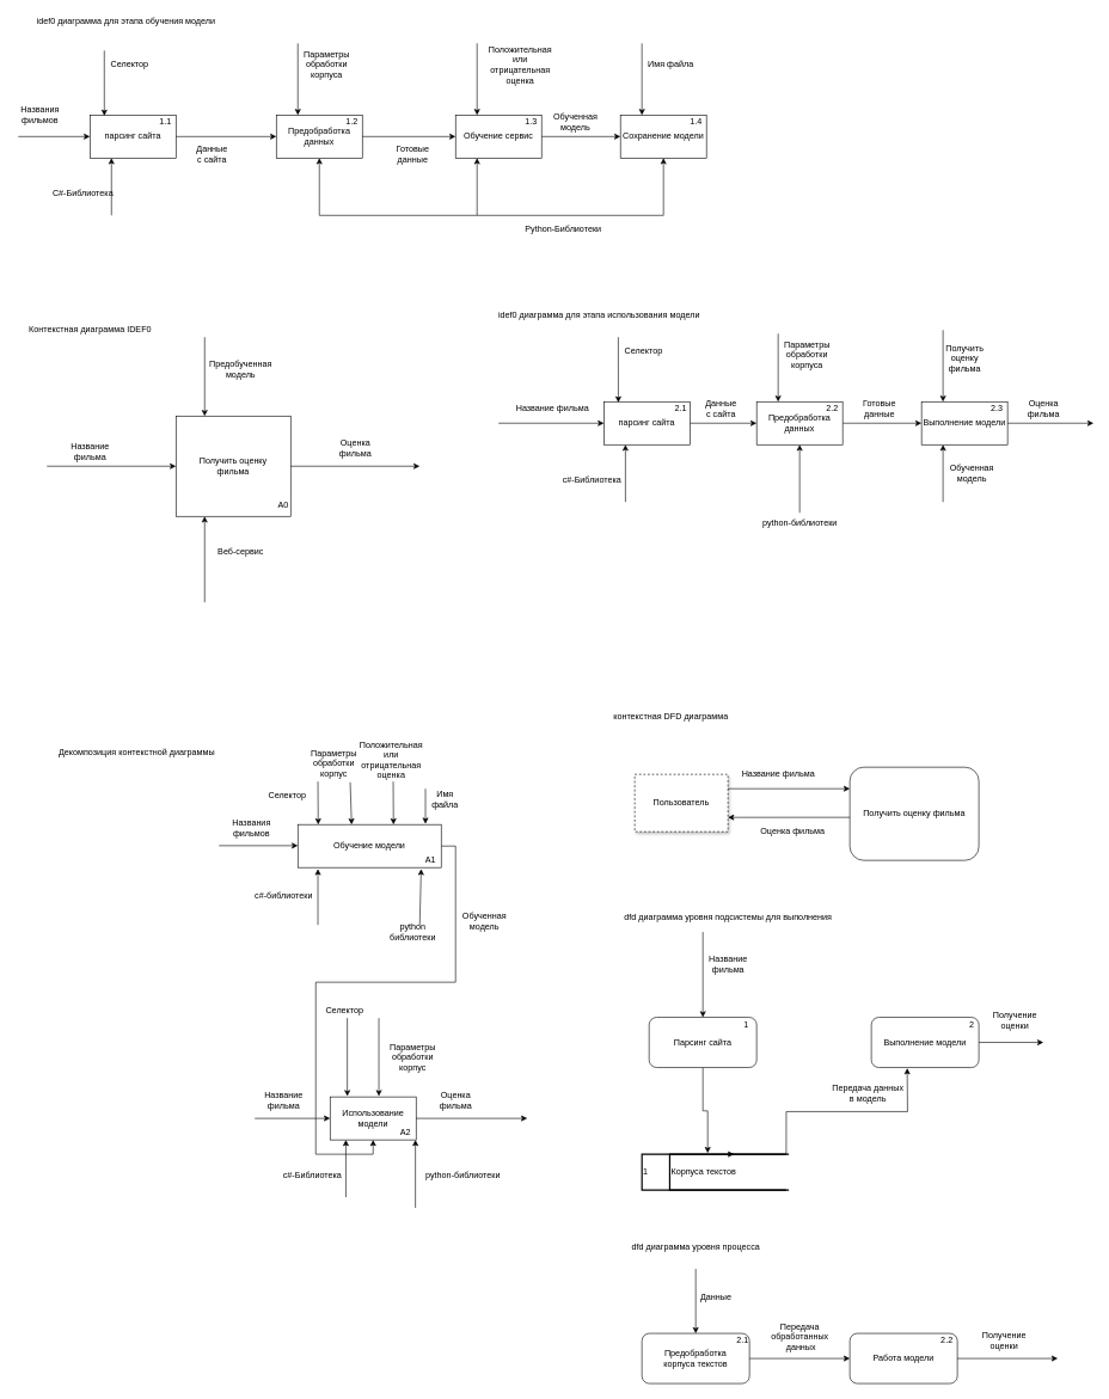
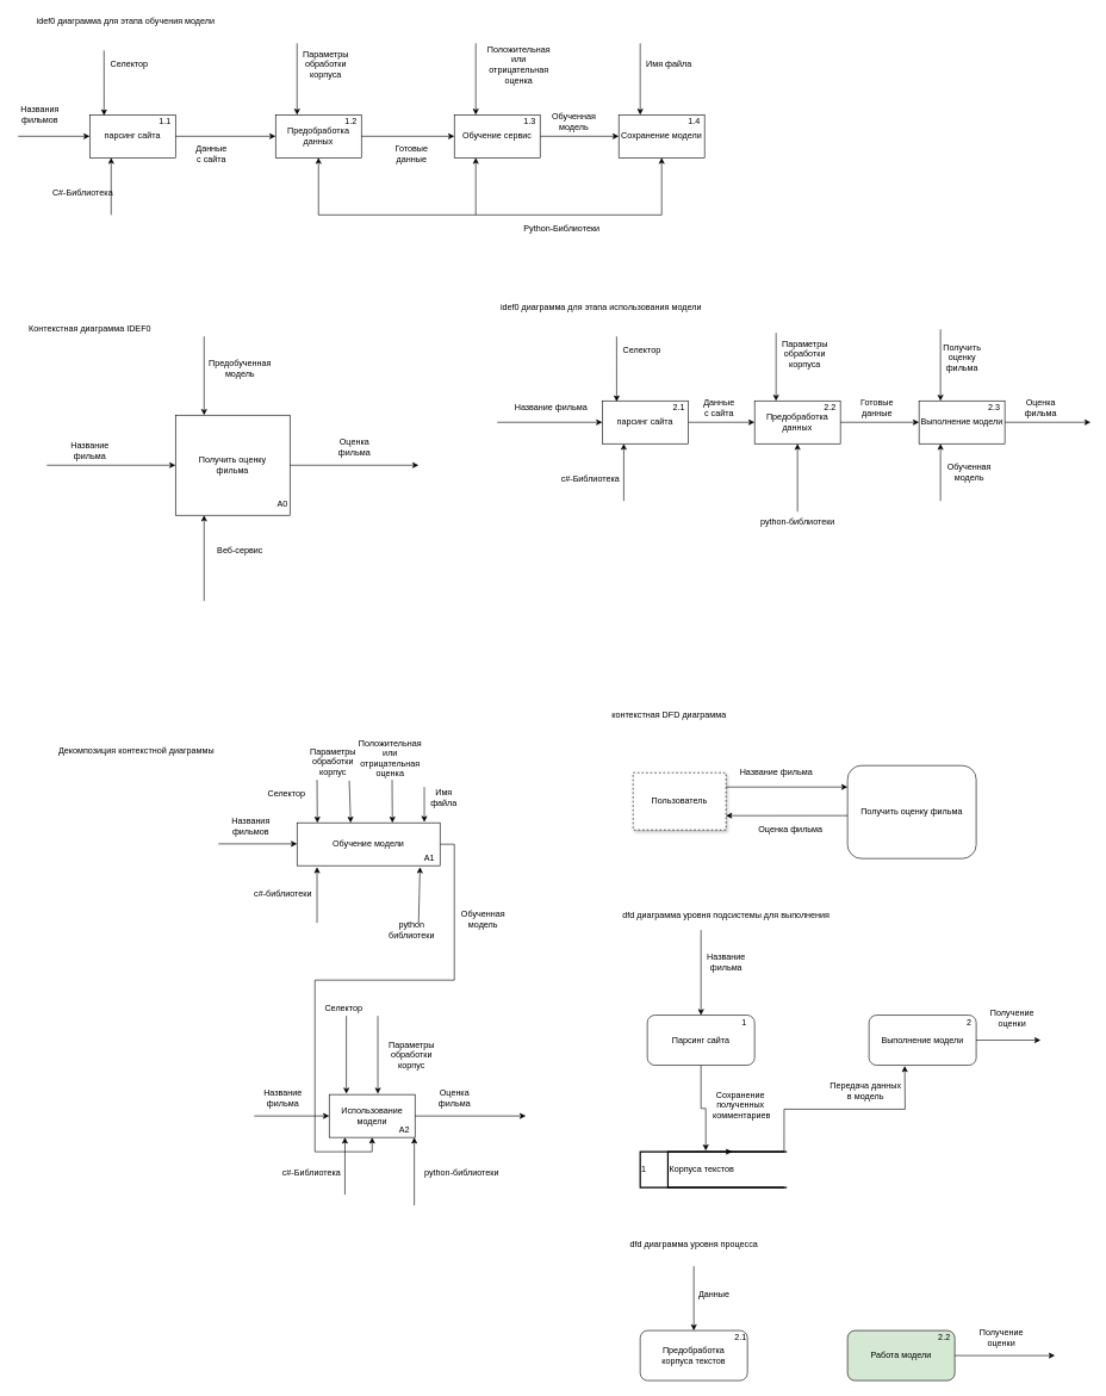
- <mxCell id="38" value="idef0 диаграмма для этапа использования модели" style="text;html=1;align=center;verticalAlign=middle;resizable=0;points=[];autosize=1;strokeColor=none;fillColor=none;" parent="1" vertex="1"><mxGeometry x="690" y="430" width="290" height="20" as="geometry" /></mxCell>
+ <mxCell id="38" value="idef0 диаграмма для этапа использования модели" style="text;html=1;align=center;verticalAlign=middle;resizable=0;points=[];autosize=1;strokeColor=none;fillColor=none;" parent="1" vertex="1"><mxGeometry x="695" y="420" width="290" height="20" as="geometry" /></mxCell>
+ <mxCell id="116" value="&lt;div&gt;Сохранение&lt;/div&gt;&lt;div&gt;полученных&lt;/div&gt;&lt;div&gt;&amp;nbsp;комментариев&lt;br&gt;&lt;/div&gt;" style="text;html=1;align=center;verticalAlign=middle;resizable=0;points=[];autosize=1;strokeColor=none;fillColor=none;" parent="1" vertex="1"><mxGeometry x="985" y="1520" width="100" height="50" as="geometry" /></mxCell>
- <mxCell id="131" value="&lt;div&gt;Передача &lt;br&gt;&lt;/div&gt;&lt;div&gt;обработанных&lt;/div&gt;&lt;div&gt;&amp;nbsp;данных&lt;br&gt;&lt;/div&gt;" style="text;html=1;align=center;verticalAlign=middle;resizable=0;points=[];autosize=1;strokeColor=none;fillColor=none;" parent="1" vertex="1"><mxGeometry x="1070" y="1840" width="90" height="50" as="geometry" /></mxCell>
- <mxCell id="130" value="" style="endArrow=classic;html=1;rounded=0;exitX=1;exitY=0.5;exitDx=0;exitDy=0;entryX=0;entryY=0.5;entryDx=0;entryDy=0;" parent="1" source="124" target="128" edge="1"><mxGeometry width="50" height="50" relative="1" as="geometry"><mxPoint x="1105" y="1660" as="sourcePoint" /><mxPoint x="1155" y="1610" as="targetPoint" /></mxGeometry></mxCell>
- <mxCell id="128" value="Работа модели" style="rounded=1;whiteSpace=wrap;html=1;" parent="1" vertex="1"><mxGeometry x="1185" y="1860" width="150" height="70" as="geometry" /></mxCell>
+ <mxCell id="128" value="Работа модели" style="rounded=1;whiteSpace=wrap;html=1;fillColor=#d5e8d4;" parent="1" vertex="1"><mxGeometry x="1185" y="1860" width="150" height="70" as="geometry" /></mxCell>
